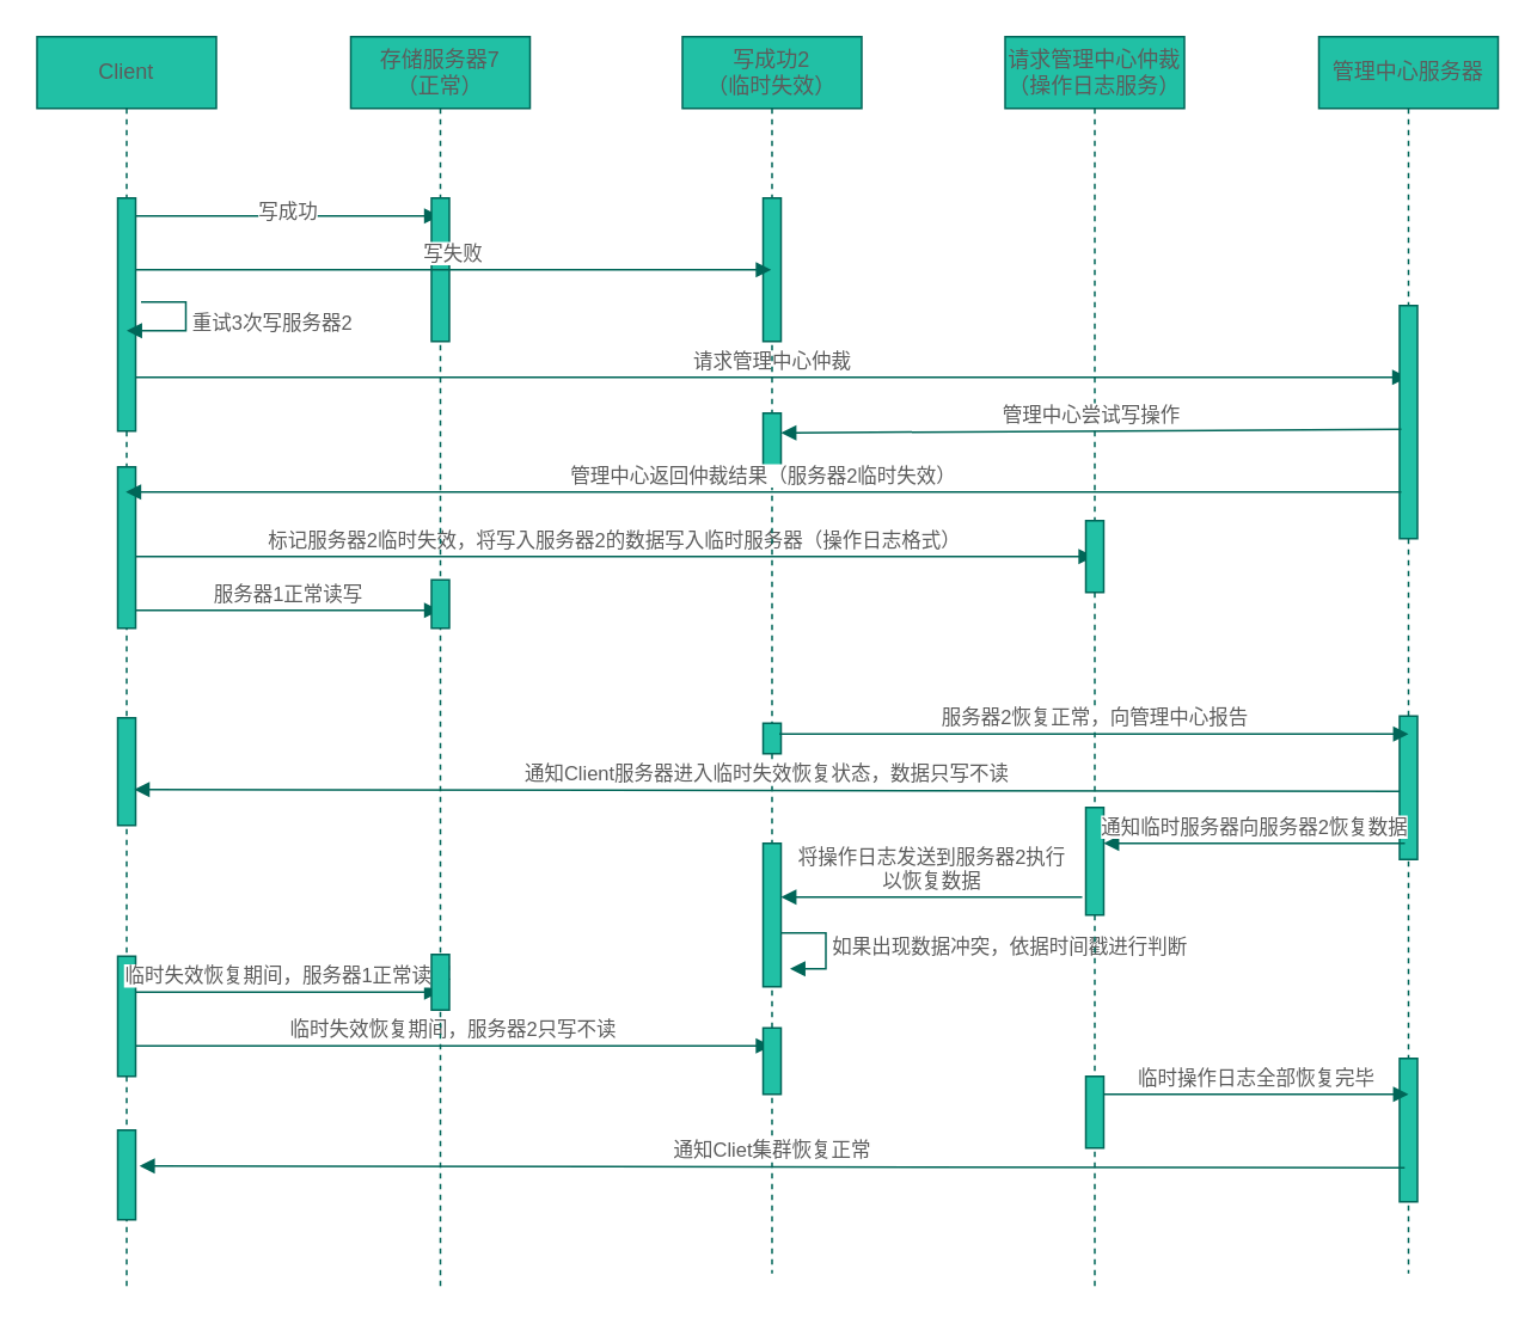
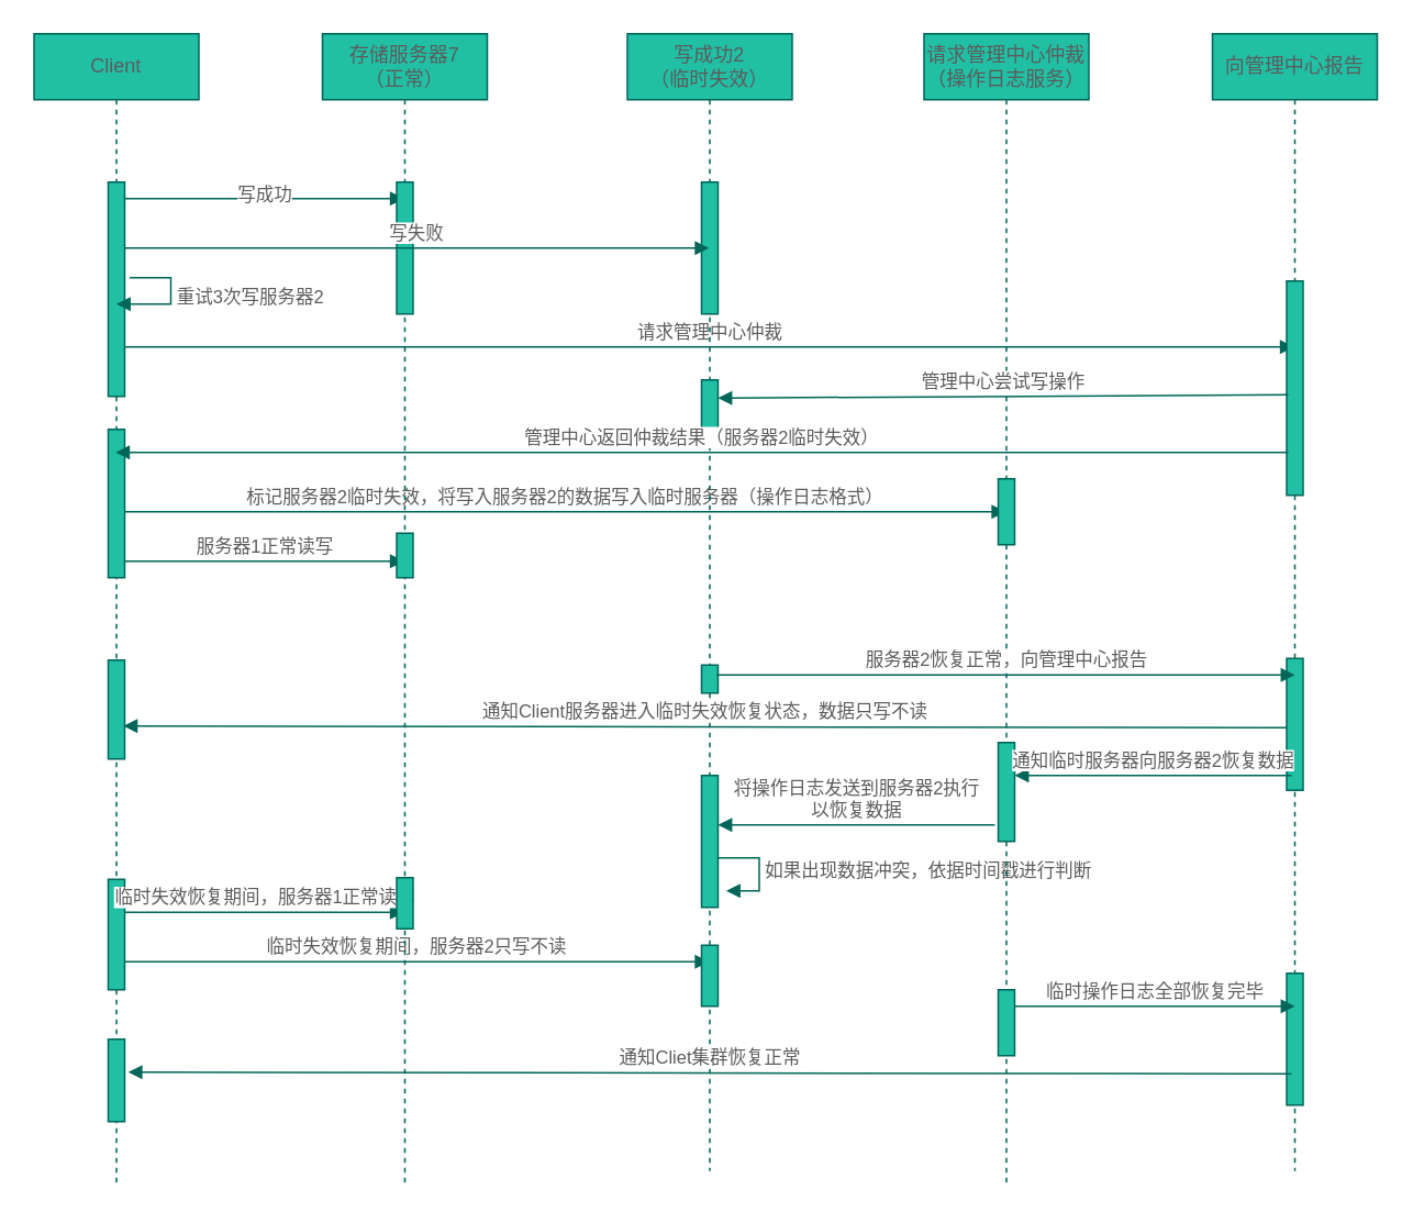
- <mxCell id="31" value="&lt;span&gt;管理中心服务器&lt;/span&gt;" style="shape=umlLifeline;perimeter=lifelinePerimeter;whiteSpace=wrap;html=1;container=1;collapsible=0;recursiveResize=0;outlineConnect=0;fillColor=#21C0A5;strokeColor=#006658;fontColor=#5C5C5C;" parent="1" vertex="1"><mxGeometry x="735" y="20" width="100" height="690" as="geometry" /></mxCell>
+ <mxCell id="31" value="&lt;span&gt;向管理中心报告&lt;/span&gt;" style="shape=umlLifeline;perimeter=lifelinePerimeter;whiteSpace=wrap;html=1;container=1;collapsible=0;recursiveResize=0;outlineConnect=0;fillColor=#21C0A5;strokeColor=#006658;fontColor=#5C5C5C;" parent="1" vertex="1"><mxGeometry x="735" y="20" width="100" height="690" as="geometry" /></mxCell>
